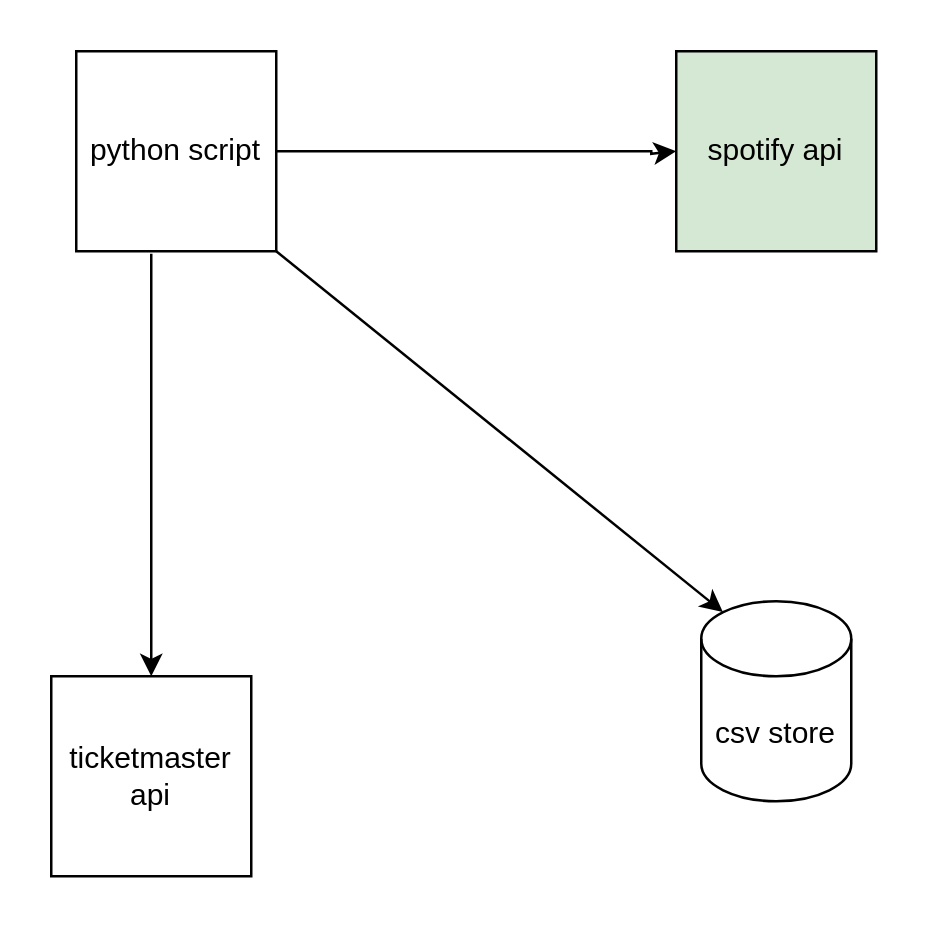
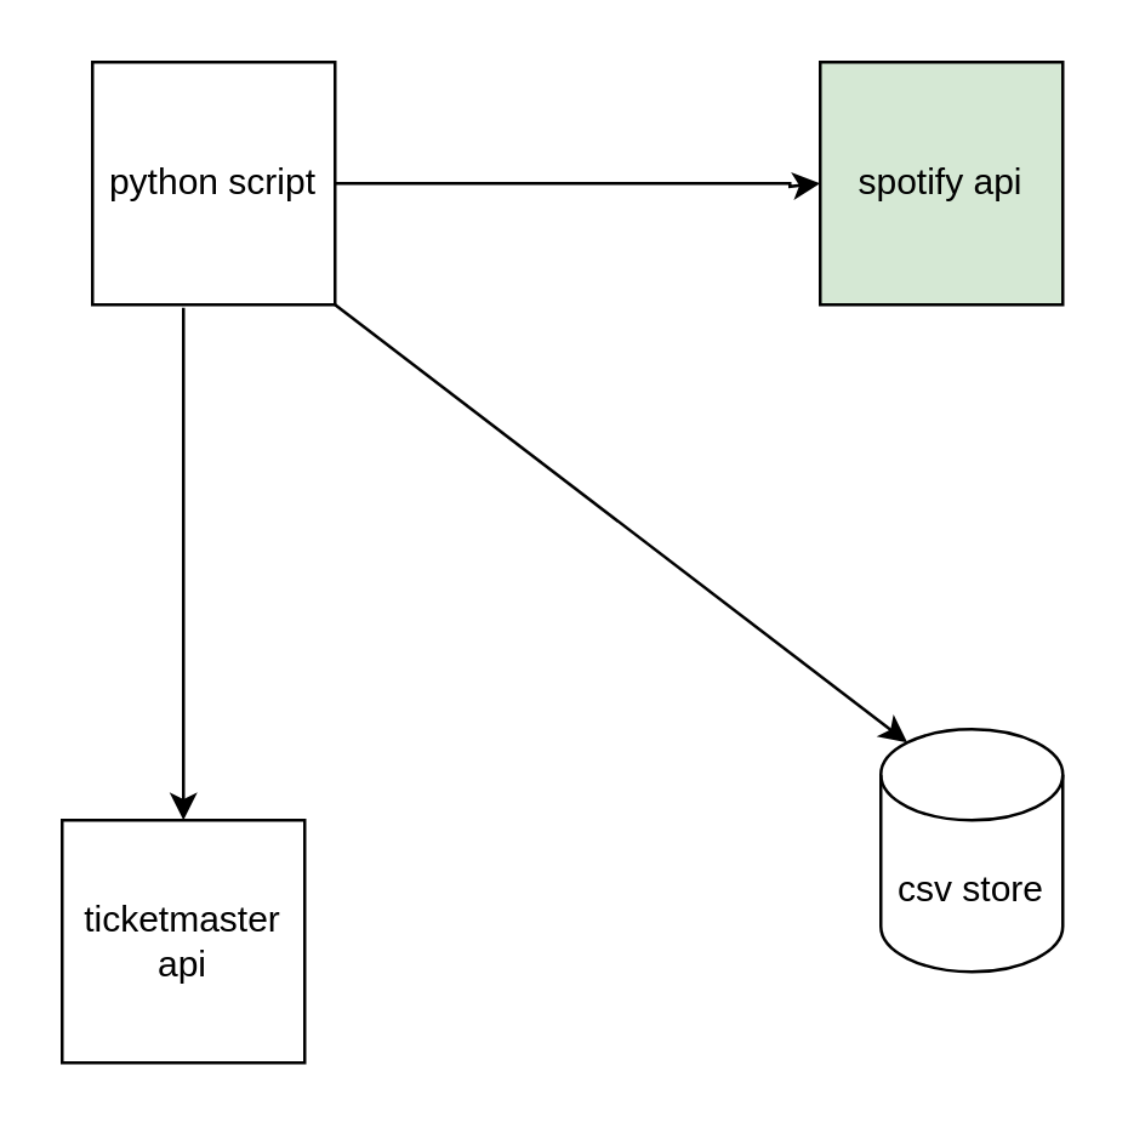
- <mxCell id="5" value="csv store" style="shape=cylinder3;whiteSpace=wrap;html=1;boundedLbl=1;backgroundOutline=1;size=15;" vertex="1" parent="1"><mxGeometry x="280" y="240" width="60" height="80" as="geometry" /></mxCell>
+ <mxCell id="5" value="csv store" style="shape=cylinder3;whiteSpace=wrap;html=1;boundedLbl=1;backgroundOutline=1;size=15;" vertex="1" parent="1"><mxGeometry x="290" y="240" width="60" height="80" as="geometry" /></mxCell>
